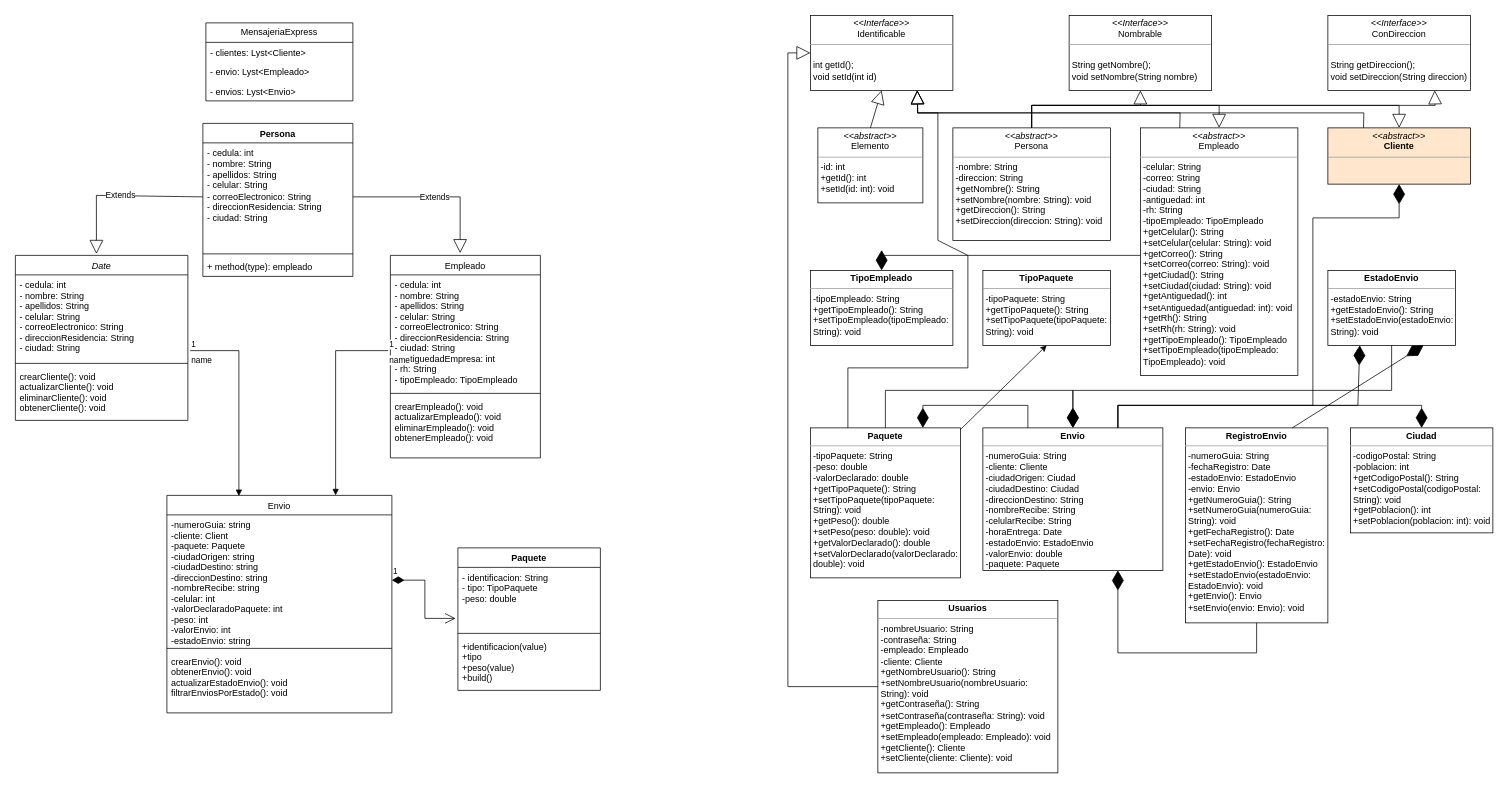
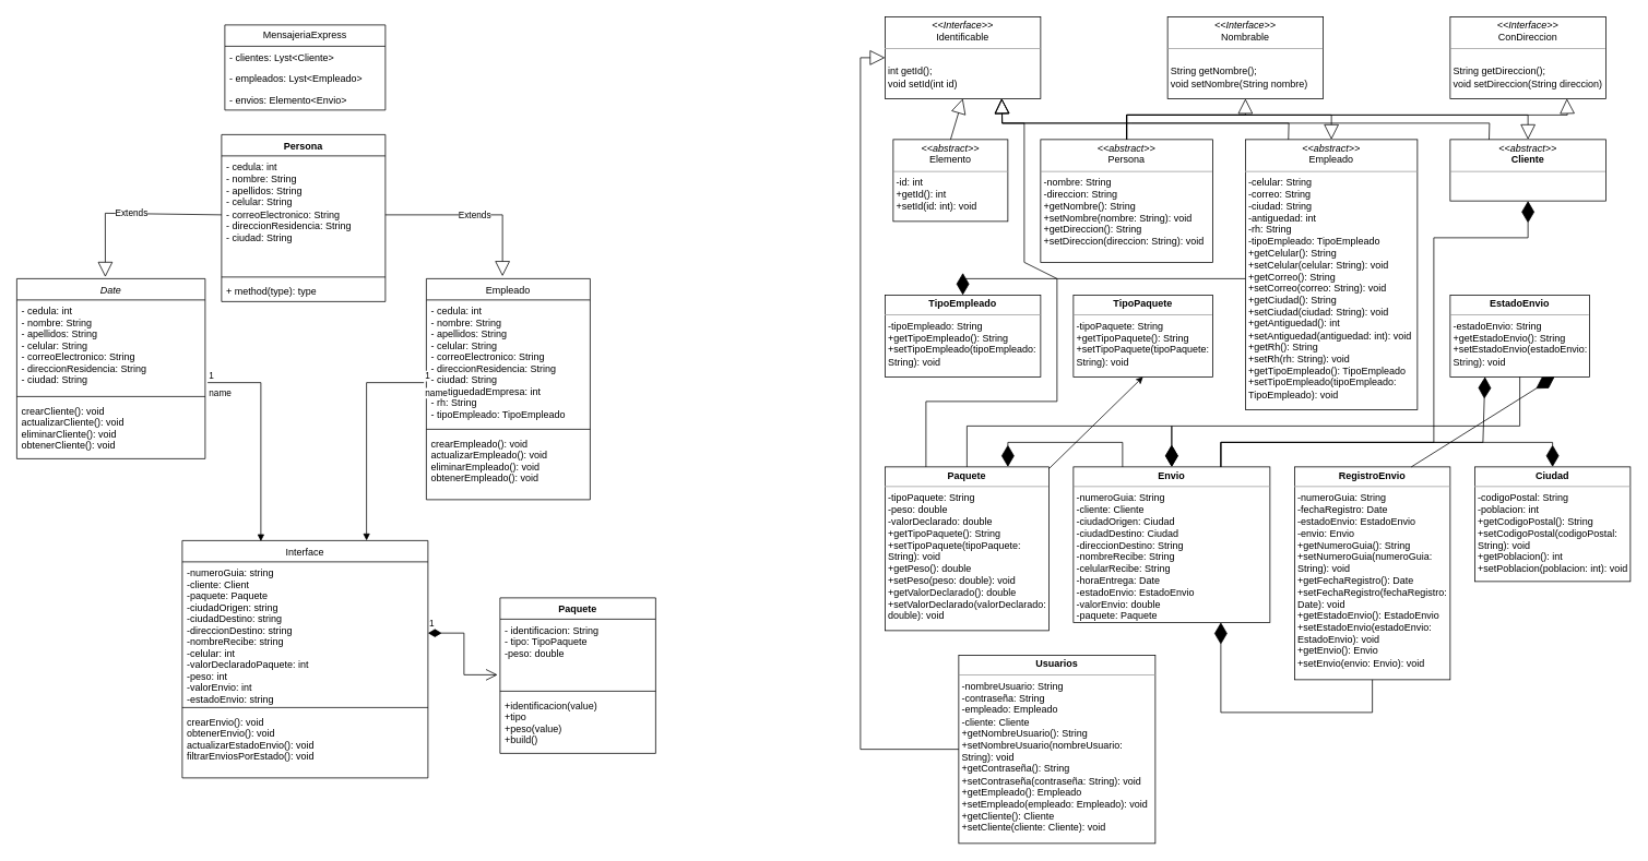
- <mxCell id="16" value="- envio: Lyst&amp;lt;Empleado&amp;gt;" style="text;strokeColor=none;fillColor=none;align=left;verticalAlign=top;spacingLeft=4;spacingRight=4;overflow=hidden;rotatable=0;points=[[0,0.5],[1,0.5]];portConstraint=eastwest;whiteSpace=wrap;html=1;" parent="14" vertex="1"><mxGeometry y="52" width="196" height="26" as="geometry" /></mxCell>
+ <mxCell id="16" value="- empleados: Lyst&amp;lt;Empleado&amp;gt;" style="text;strokeColor=none;fillColor=none;align=left;verticalAlign=top;spacingLeft=4;spacingRight=4;overflow=hidden;rotatable=0;points=[[0,0.5],[1,0.5]];portConstraint=eastwest;whiteSpace=wrap;html=1;" parent="14" vertex="1"><mxGeometry y="52" width="196" height="26" as="geometry" /></mxCell>
- <mxCell id="17" value="- envios: Lyst&amp;lt;Envio&amp;gt;" style="text;strokeColor=none;fillColor=none;align=left;verticalAlign=top;spacingLeft=4;spacingRight=4;overflow=hidden;rotatable=0;points=[[0,0.5],[1,0.5]];portConstraint=eastwest;whiteSpace=wrap;html=1;" parent="14" vertex="1"><mxGeometry y="78" width="196" height="26" as="geometry" /></mxCell>
+ <mxCell id="17" value="- envios: Elemento&amp;lt;Envio&amp;gt;" style="text;strokeColor=none;fillColor=none;align=left;verticalAlign=top;spacingLeft=4;spacingRight=4;overflow=hidden;rotatable=0;points=[[0,0.5],[1,0.5]];portConstraint=eastwest;whiteSpace=wrap;html=1;" parent="14" vertex="1"><mxGeometry y="78" width="196" height="26" as="geometry" /></mxCell>
- <mxCell id="39" value="&lt;p style=&quot;margin:0px;margin-top:4px;text-align:center;&quot;&gt;&lt;i&gt;&amp;lt;&amp;lt;abstract&amp;gt;&amp;gt;&lt;/i&gt;&lt;br&gt;&lt;b&gt;Cliente&lt;/b&gt;&lt;/p&gt;&lt;hr size=&quot;1&quot;&gt;&lt;p style=&quot;margin:0px;margin-left:4px;&quot;&gt;&lt;/p&gt;&lt;p style=&quot;margin:0px;margin-left:4px;&quot;&gt;&lt;br&gt;&lt;/p&gt;" style="verticalAlign=top;align=left;overflow=fill;fontSize=12;fontFamily=Helvetica;html=1;whiteSpace=wrap;fillColor=#ffe6cc;" vertex="1" parent="1"><mxGeometry x="1770" y="170" width="190" height="75" as="geometry" /></mxCell>
+ <mxCell id="39" value="&lt;p style=&quot;margin:0px;margin-top:4px;text-align:center;&quot;&gt;&lt;i&gt;&amp;lt;&amp;lt;abstract&amp;gt;&amp;gt;&lt;/i&gt;&lt;br&gt;&lt;b&gt;Cliente&lt;/b&gt;&lt;/p&gt;&lt;hr size=&quot;1&quot;&gt;&lt;p style=&quot;margin:0px;margin-left:4px;&quot;&gt;&lt;/p&gt;&lt;p style=&quot;margin:0px;margin-left:4px;&quot;&gt;&lt;br&gt;&lt;/p&gt;" style="verticalAlign=top;align=left;overflow=fill;fontSize=12;fontFamily=Helvetica;html=1;whiteSpace=wrap;" vertex="1" parent="1"><mxGeometry x="1770" y="170" width="190" height="75" as="geometry" /></mxCell>
- <mxCell id="13" value="+ method(type): empleado" style="text;strokeColor=none;fillColor=none;align=left;verticalAlign=top;spacingLeft=4;spacingRight=4;overflow=hidden;rotatable=0;points=[[0,0.5],[1,0.5]];portConstraint=eastwest;whiteSpace=wrap;html=1;" parent="10" vertex="1"><mxGeometry y="178" width="200" height="26" as="geometry" /></mxCell>
+ <mxCell id="13" value="+ method(type): type" style="text;strokeColor=none;fillColor=none;align=left;verticalAlign=top;spacingLeft=4;spacingRight=4;overflow=hidden;rotatable=0;points=[[0,0.5],[1,0.5]];portConstraint=eastwest;whiteSpace=wrap;html=1;" parent="10" vertex="1"><mxGeometry y="178" width="200" height="26" as="geometry" /></mxCell>
- <mxCell id="22" value="Envio" style="swimlane;fontStyle=0;align=center;verticalAlign=top;childLayout=stackLayout;horizontal=1;startSize=26;horizontalStack=0;resizeParent=1;resizeLast=0;collapsible=1;marginBottom=0;rounded=0;shadow=0;strokeWidth=1;" parent="1" vertex="1"><mxGeometry x="222" y="660" width="300" height="290" as="geometry"><mxRectangle x="130" y="380" width="160" height="26" as="alternateBounds" /></mxGeometry></mxCell>
+ <mxCell id="22" value="Interface" style="swimlane;fontStyle=0;align=center;verticalAlign=top;childLayout=stackLayout;horizontal=1;startSize=26;horizontalStack=0;resizeParent=1;resizeLast=0;collapsible=1;marginBottom=0;rounded=0;shadow=0;strokeWidth=1;" parent="1" vertex="1"><mxGeometry x="222" y="660" width="300" height="290" as="geometry"><mxRectangle x="130" y="380" width="160" height="26" as="alternateBounds" /></mxGeometry></mxCell>
